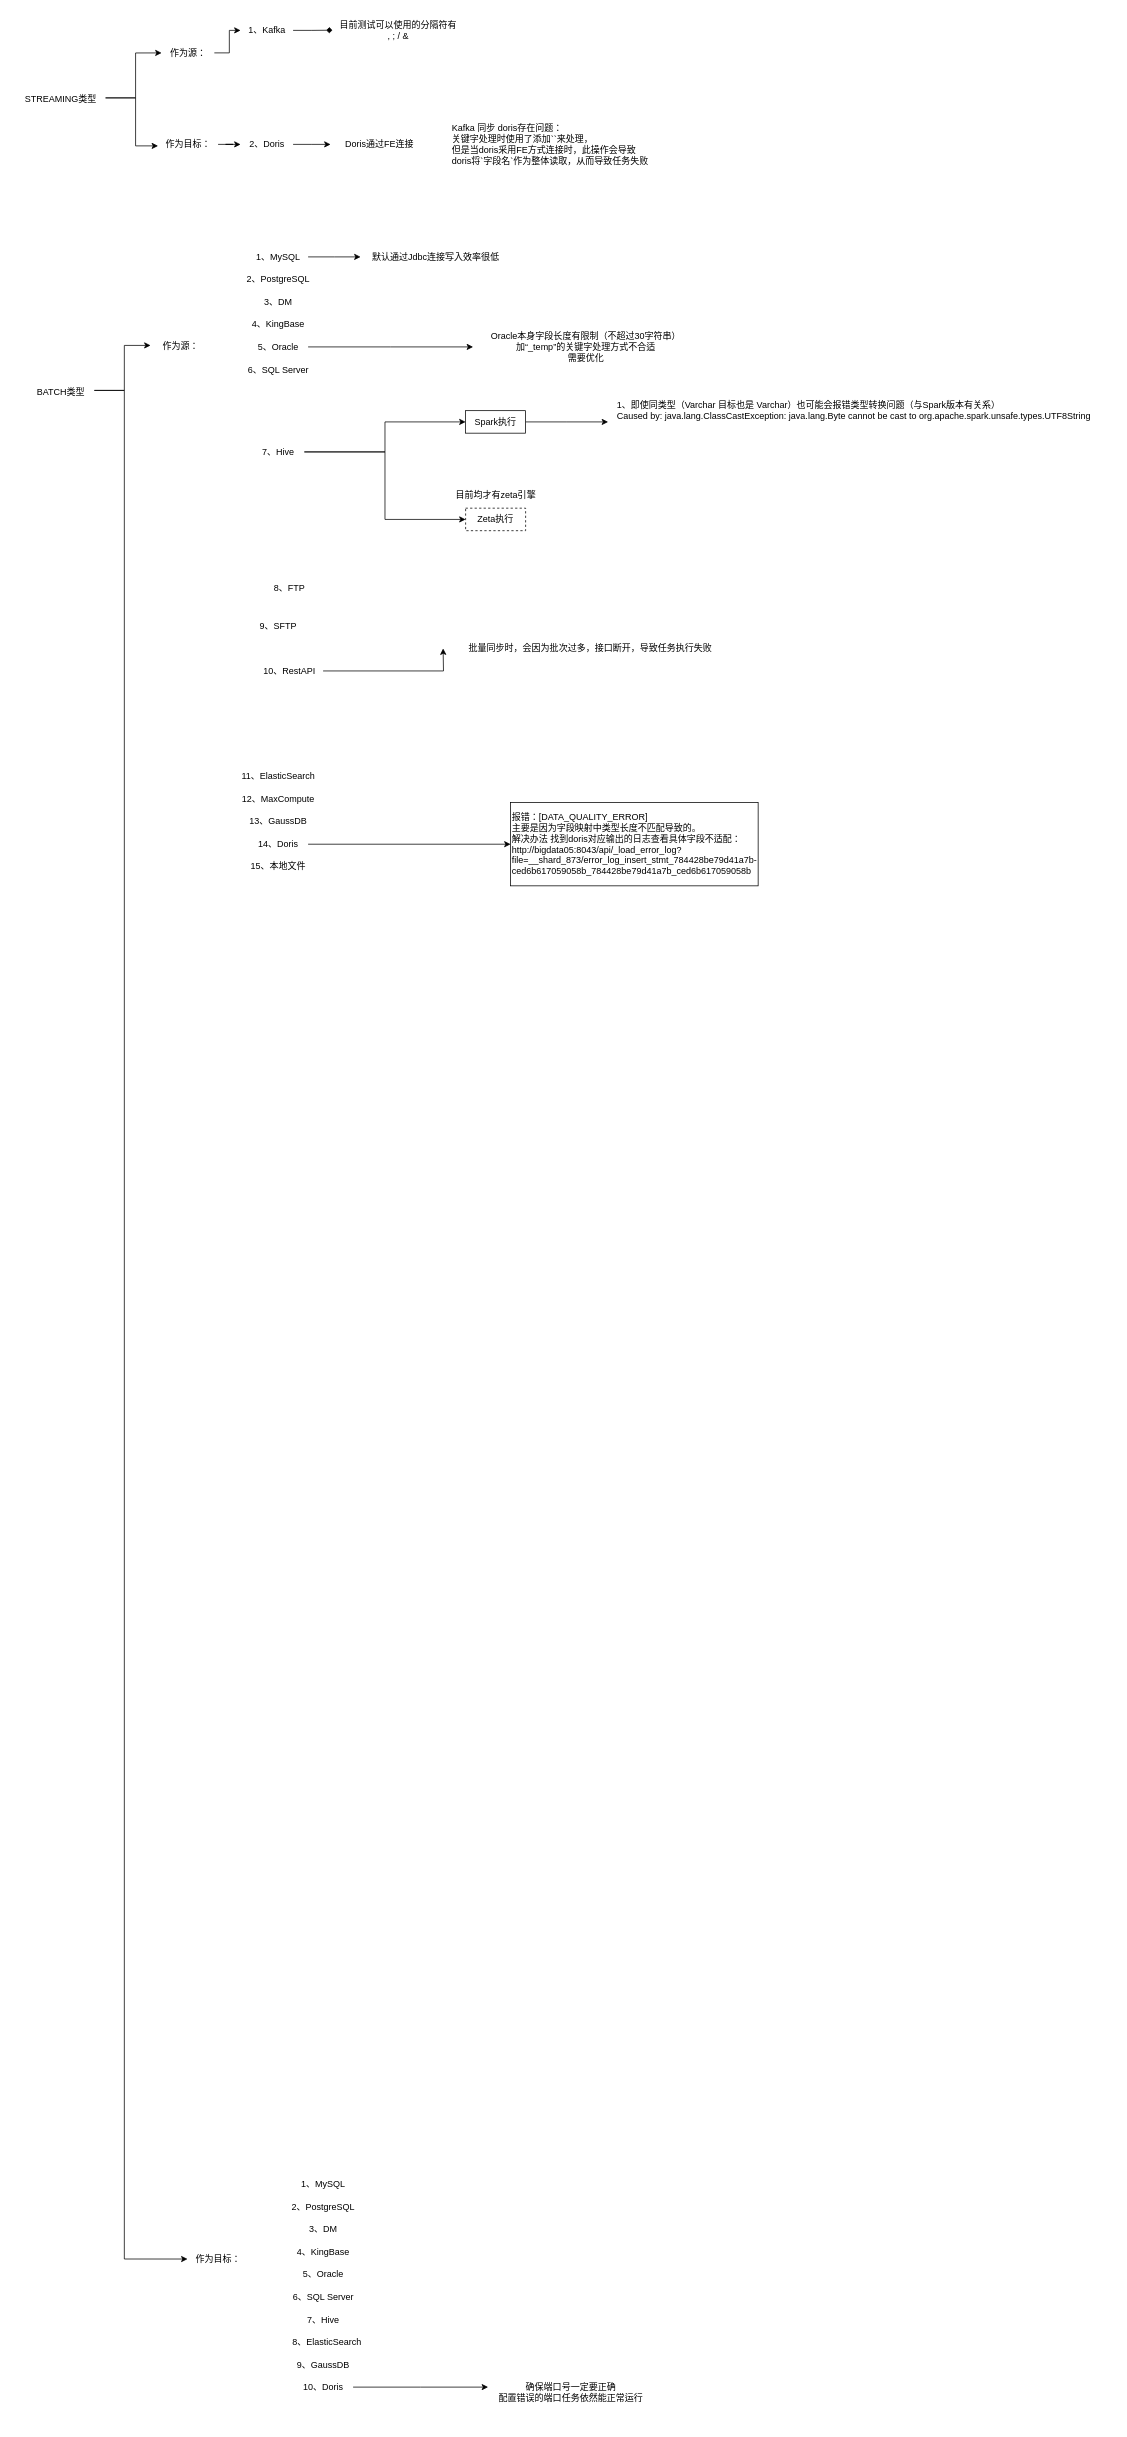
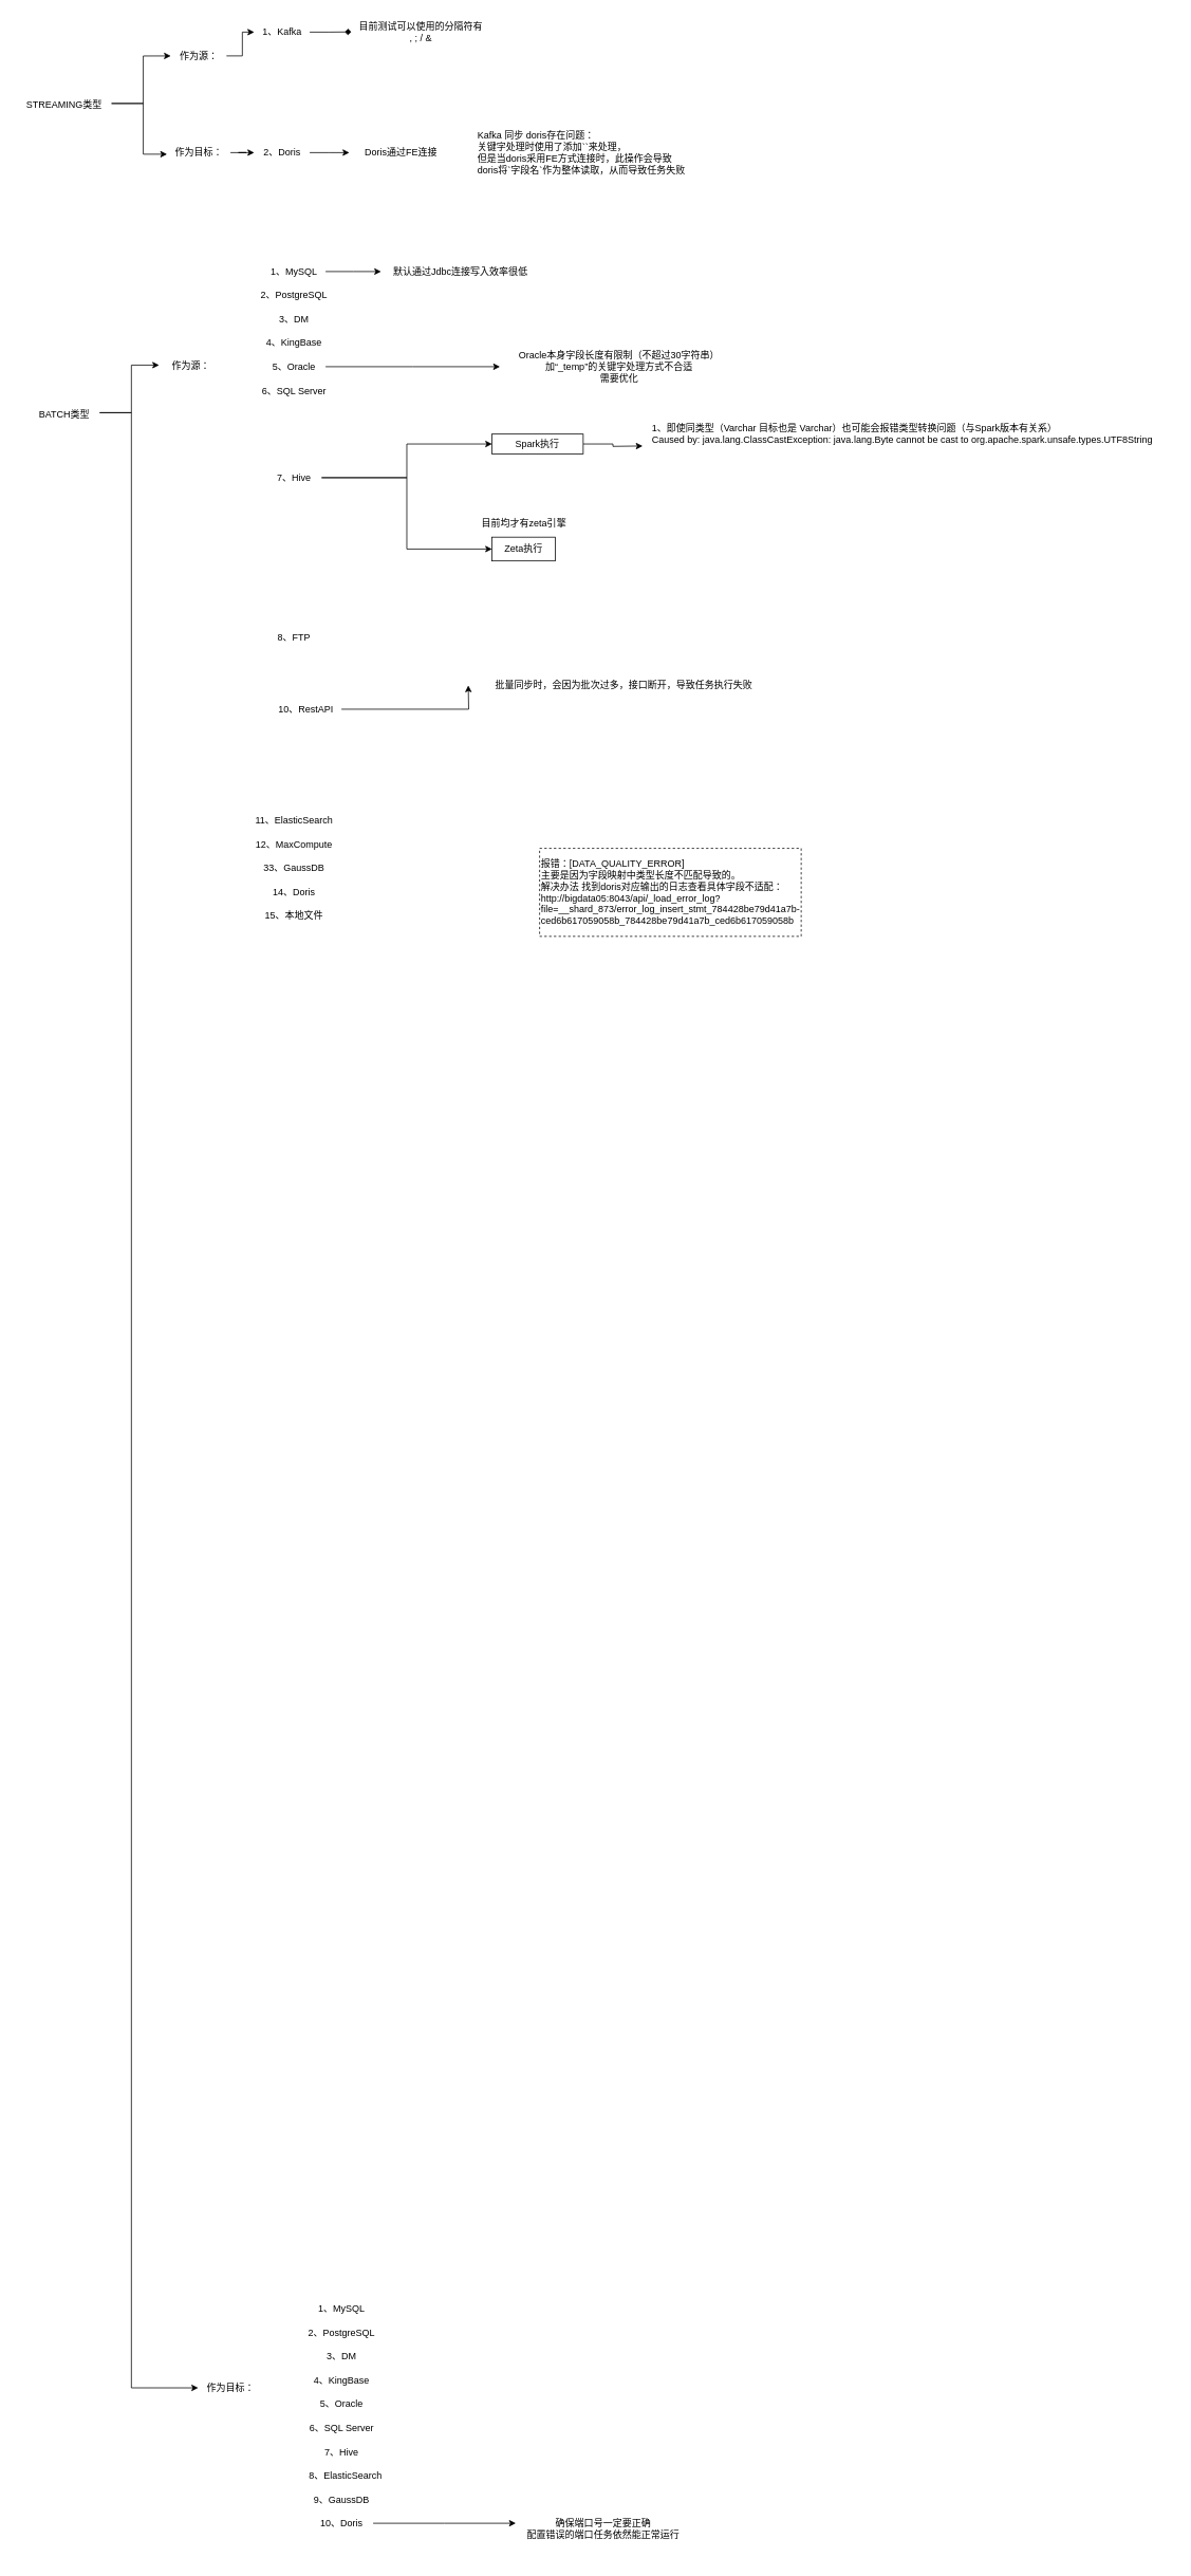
- <mxCell id="58" value="Spark执行" style="rounded=0;whiteSpace=wrap;html=1;" vertex="1" parent="1"><mxGeometry x="620" y="547" width="80" height="30" as="geometry" /></mxCell>
+ <mxCell id="58" value="Spark执行" style="rounded=0;whiteSpace=wrap;html=1;" vertex="1" parent="1"><mxGeometry x="620" y="547" width="115" height="25" as="geometry" /></mxCell>
- <mxCell id="59" value="Zeta执行" style="rounded=0;whiteSpace=wrap;html=1;dashed=1;" vertex="1" parent="1"><mxGeometry x="620" y="677" width="80" height="30" as="geometry" /></mxCell>
+ <mxCell id="59" value="Zeta执行" style="rounded=0;whiteSpace=wrap;html=1;" vertex="1" parent="1"><mxGeometry x="620" y="677" width="80" height="30" as="geometry" /></mxCell>
- <mxCell id="32" value="8、FTP" style="text;html=1;align=center;verticalAlign=middle;resizable=0;points=[];autosize=1;strokeColor=none;fillColor=none;" parent="1" vertex="1"><mxGeometry x="355" y="769" width="60" height="30" as="geometry" /></mxCell>
+ <mxCell id="32" value="8、FTP" style="text;html=1;align=center;verticalAlign=middle;resizable=0;points=[];autosize=1;strokeColor=none;fillColor=none;" parent="1" vertex="1"><mxGeometry x="340" y="789" width="60" height="30" as="geometry" /></mxCell>
- <mxCell id="33" value="9、SFTP" style="text;html=1;align=center;verticalAlign=middle;resizable=0;points=[];autosize=1;strokeColor=none;fillColor=none;" parent="1" vertex="1"><mxGeometry x="335" y="819" width="70" height="30" as="geometry" /></mxCell>
- <mxCell id="38" value="13、GaussDB" style="text;html=1;align=center;verticalAlign=middle;resizable=0;points=[];autosize=1;strokeColor=none;fillColor=none;" parent="1" vertex="1"><mxGeometry x="320" y="1080" width="100" height="30" as="geometry" /></mxCell>
+ <mxCell id="38" value="33、GaussDB" style="text;html=1;align=center;verticalAlign=middle;resizable=0;points=[];autosize=1;strokeColor=none;fillColor=none;" parent="1" vertex="1"><mxGeometry x="320" y="1080" width="100" height="30" as="geometry" /></mxCell>
- <mxCell id="39" style="edgeStyle=orthogonalEdgeStyle;rounded=0;orthogonalLoop=1;jettySize=auto;html=1;" parent="1" source="40" target="56" edge="1"><mxGeometry relative="1" as="geometry" /></mxCell>
- <mxCell id="56" value="报错：[DATA_QUALITY_ERROR]&lt;br&gt;主要是因为字段映射中类型长度不匹配导致的。&lt;br&gt;解决办法 找到doris对应输出的日志查看具体字段不适配：&lt;br&gt;http://bigdata05:8043/api/_load_error_log?file=__shard_873/error_log_insert_stmt_784428be79d41a7b-ced6b617059058b_784428be79d41a7b_ced6b617059058b" style="rounded=0;whiteSpace=wrap;html=1;align=left;" parent="1" vertex="1"><mxGeometry x="680" y="1069.5" width="330" height="111" as="geometry" /></mxCell>
+ <mxCell id="56" value="报错：[DATA_QUALITY_ERROR]&lt;br&gt;主要是因为字段映射中类型长度不匹配导致的。&lt;br&gt;解决办法 找到doris对应输出的日志查看具体字段不适配：&lt;br&gt;http://bigdata05:8043/api/_load_error_log?file=__shard_873/error_log_insert_stmt_784428be79d41a7b-ced6b617059058b_784428be79d41a7b_ced6b617059058b" style="rounded=0;whiteSpace=wrap;html=1;align=left;dashed=1;" parent="1" vertex="1"><mxGeometry x="680" y="1069.5" width="330" height="111" as="geometry" /></mxCell>
